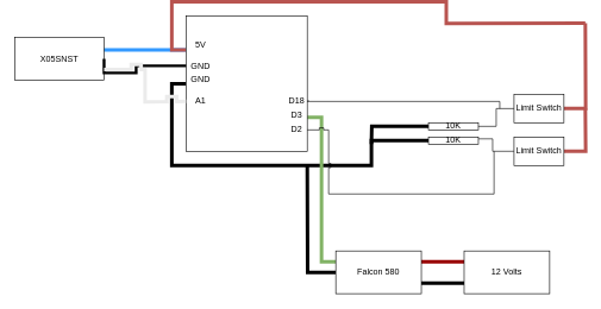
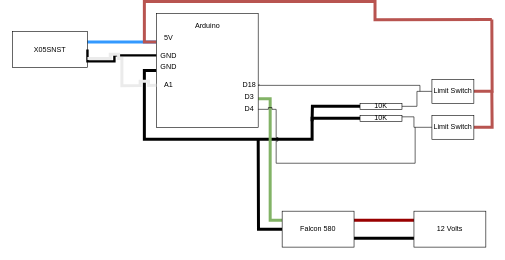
+ <mxCell id="9" value="Arduino" style="text;html=1;resizable=0;autosize=1;align=center;verticalAlign=middle;points=[];fillColor=none;strokeColor=none;rounded=0;" parent="1" vertex="1"><mxGeometry x="320" y="30" width="50" height="20" as="geometry" /></mxCell>
- <mxCell id="10" value="D2" style="text;html=1;resizable=0;autosize=1;align=center;verticalAlign=middle;points=[];fillColor=none;strokeColor=none;rounded=0;" parent="1" vertex="1"><mxGeometry x="400" y="170" width="30" height="20" as="geometry" /></mxCell>
+ <mxCell id="10" value="D4" style="text;html=1;resizable=0;autosize=1;align=center;verticalAlign=middle;points=[];fillColor=none;strokeColor=none;rounded=0;" parent="1" vertex="1"><mxGeometry x="400" y="170" width="30" height="20" as="geometry" /></mxCell>
- <mxCell id="34" value="12 Volts" style="whiteSpace=wrap;html=1;" vertex="1" parent="1"><mxGeometry x="650" y="350" width="120" height="60" as="geometry" /></mxCell>
+ <mxCell id="34" value="12 Volts" style="whiteSpace=wrap;html=1;" vertex="1" parent="1"><mxGeometry x="690" y="350" width="120" height="60" as="geometry" /></mxCell>
